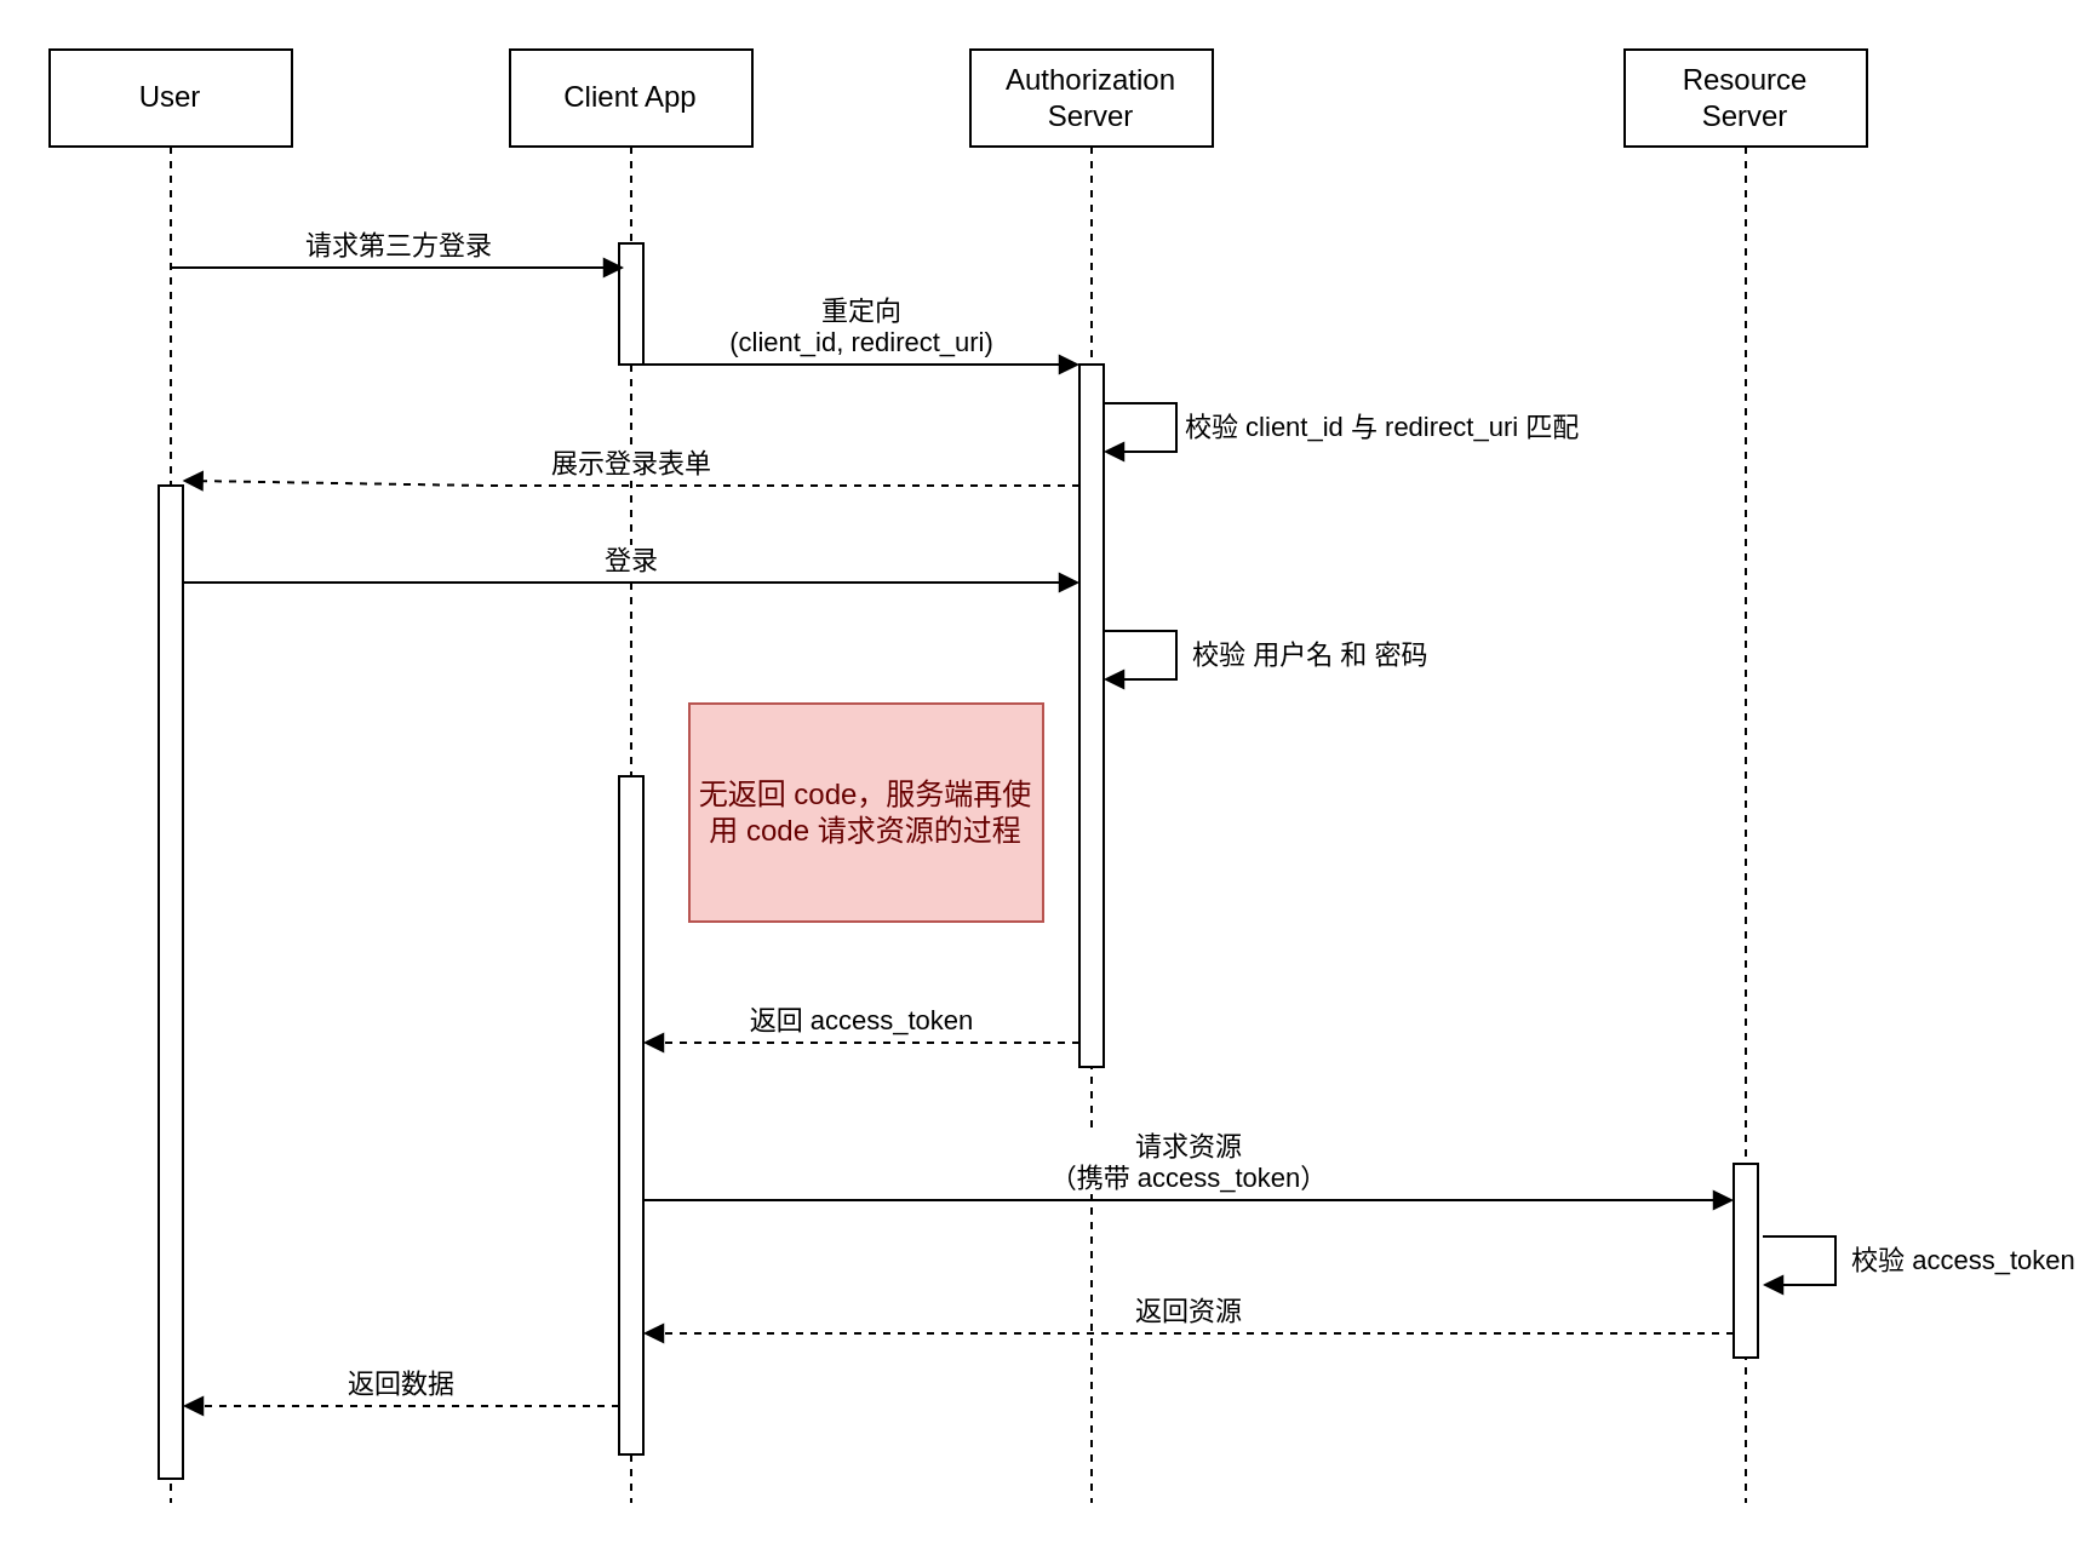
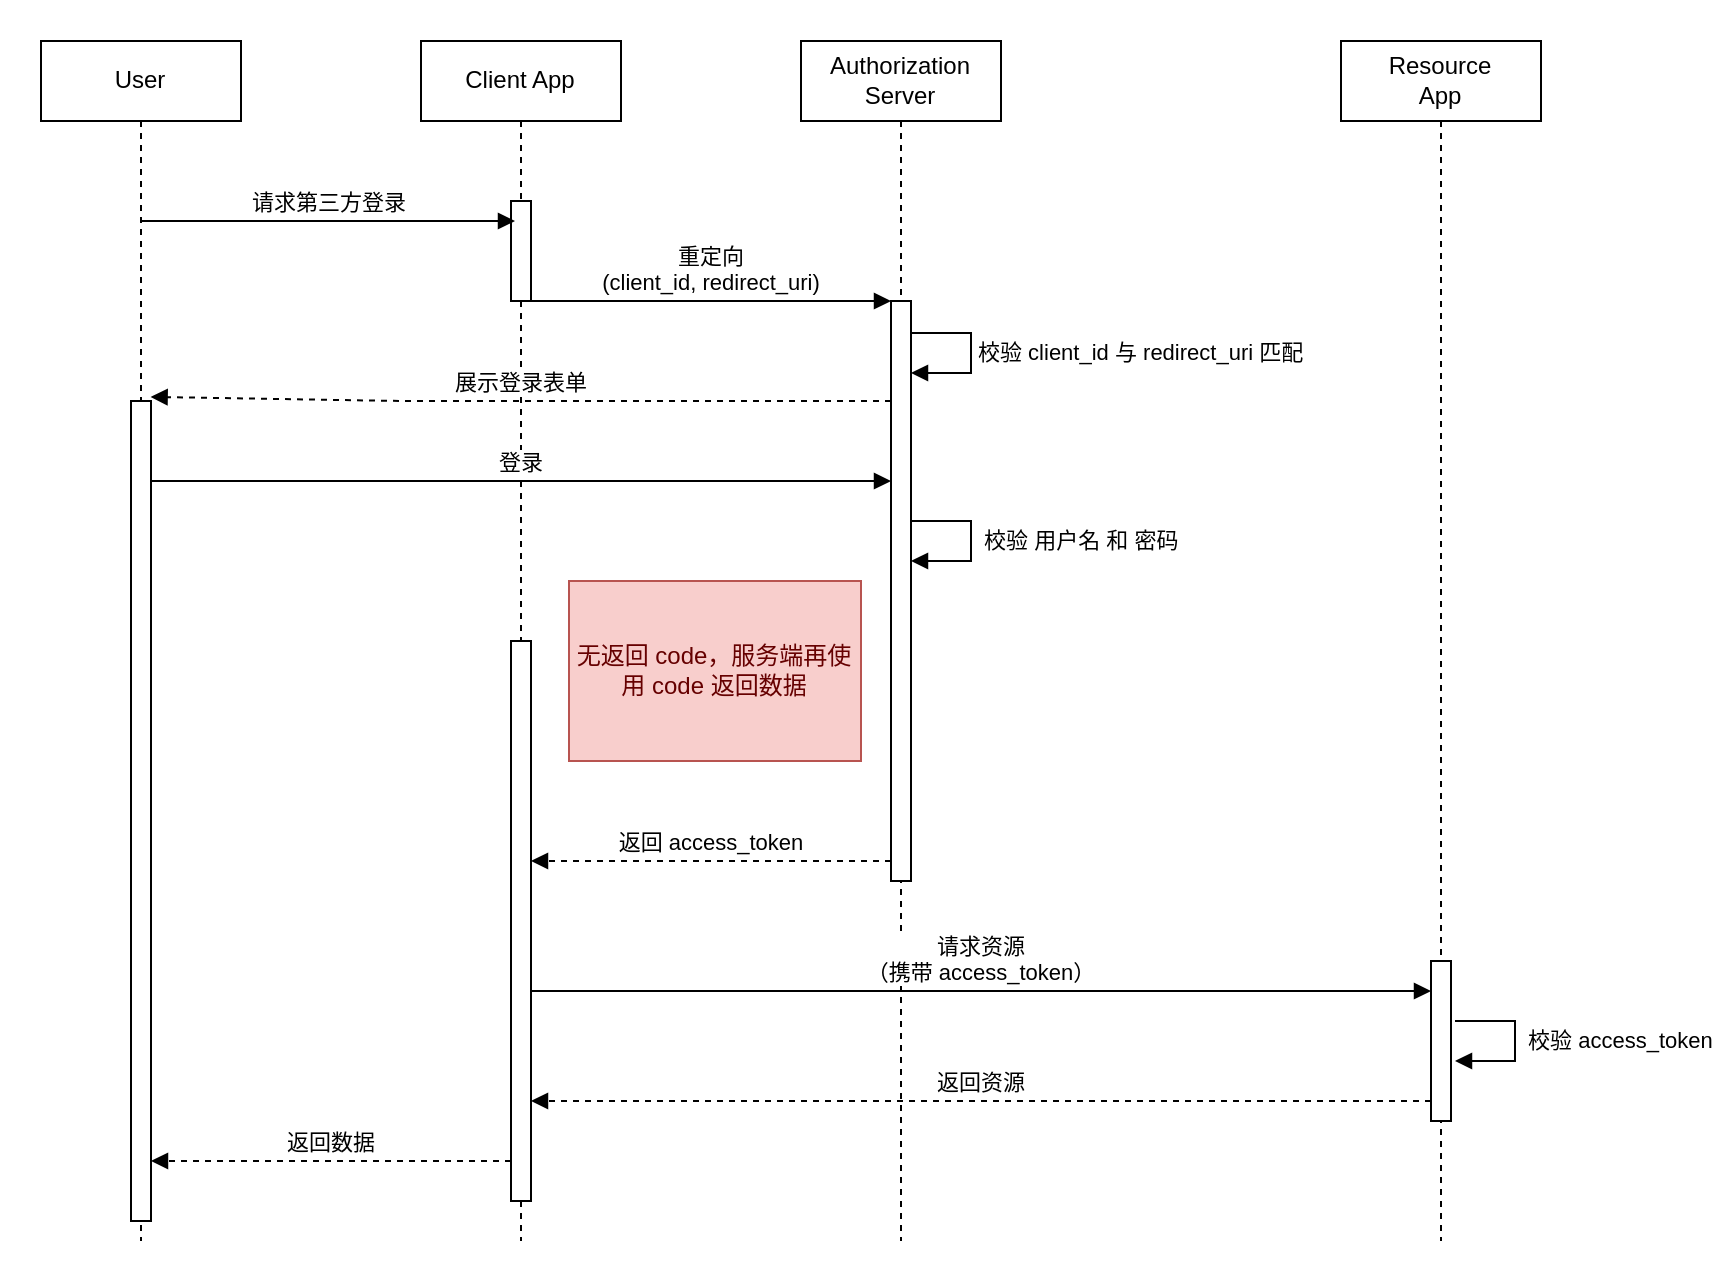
- <mxCell id="10" value="Resource&lt;br&gt;Server" style="shape=umlLifeline;perimeter=lifelinePerimeter;whiteSpace=wrap;html=1;container=1;collapsible=0;recursiveResize=0;outlineConnect=0;" parent="1" vertex="1"><mxGeometry x="670" y="20" width="100" height="600" as="geometry" /></mxCell>
+ <mxCell id="10" value="Resource&lt;br&gt;App" style="shape=umlLifeline;perimeter=lifelinePerimeter;whiteSpace=wrap;html=1;container=1;collapsible=0;recursiveResize=0;outlineConnect=0;" parent="1" vertex="1"><mxGeometry x="670" y="20" width="100" height="600" as="geometry" /></mxCell>
- <mxCell id="22" value="无返回 code，服务端再使用 code 请求资源的过程" style="rounded=0;whiteSpace=wrap;html=1;fillColor=#f8cecc;strokeColor=#b85450;fontColor=#660000;" vertex="1" parent="1"><mxGeometry x="284" y="290" width="146" height="90" as="geometry" /></mxCell>
+ <mxCell id="22" value="无返回 code，服务端再使用 code 返回数据" style="rounded=0;whiteSpace=wrap;html=1;fillColor=#f8cecc;strokeColor=#b85450;fontColor=#660000;" vertex="1" parent="1"><mxGeometry x="284" y="290" width="146" height="90" as="geometry" /></mxCell>
